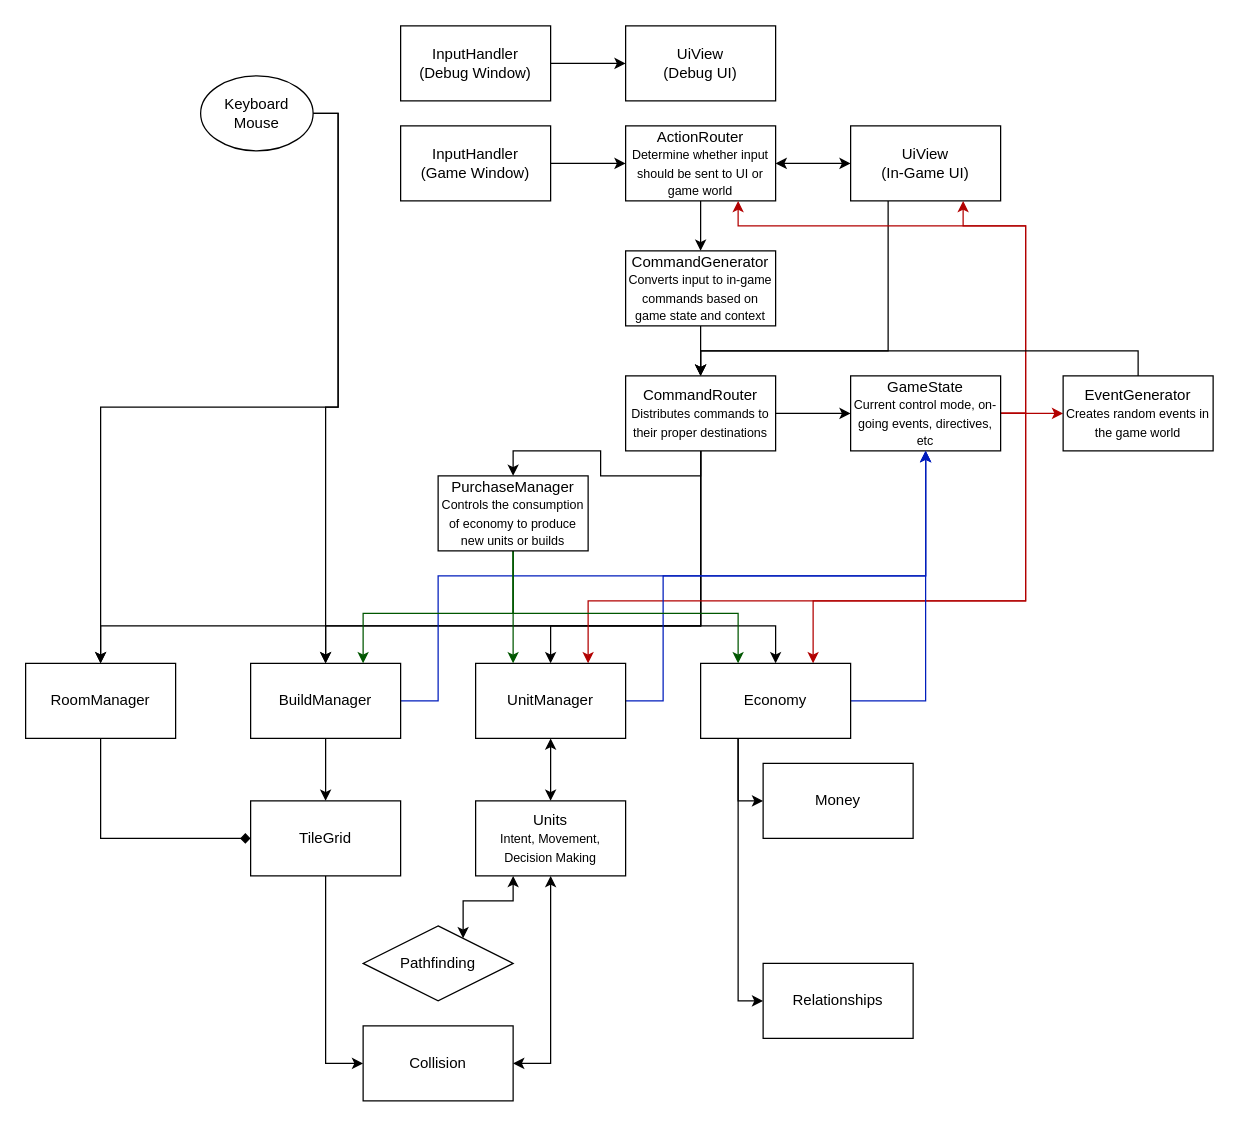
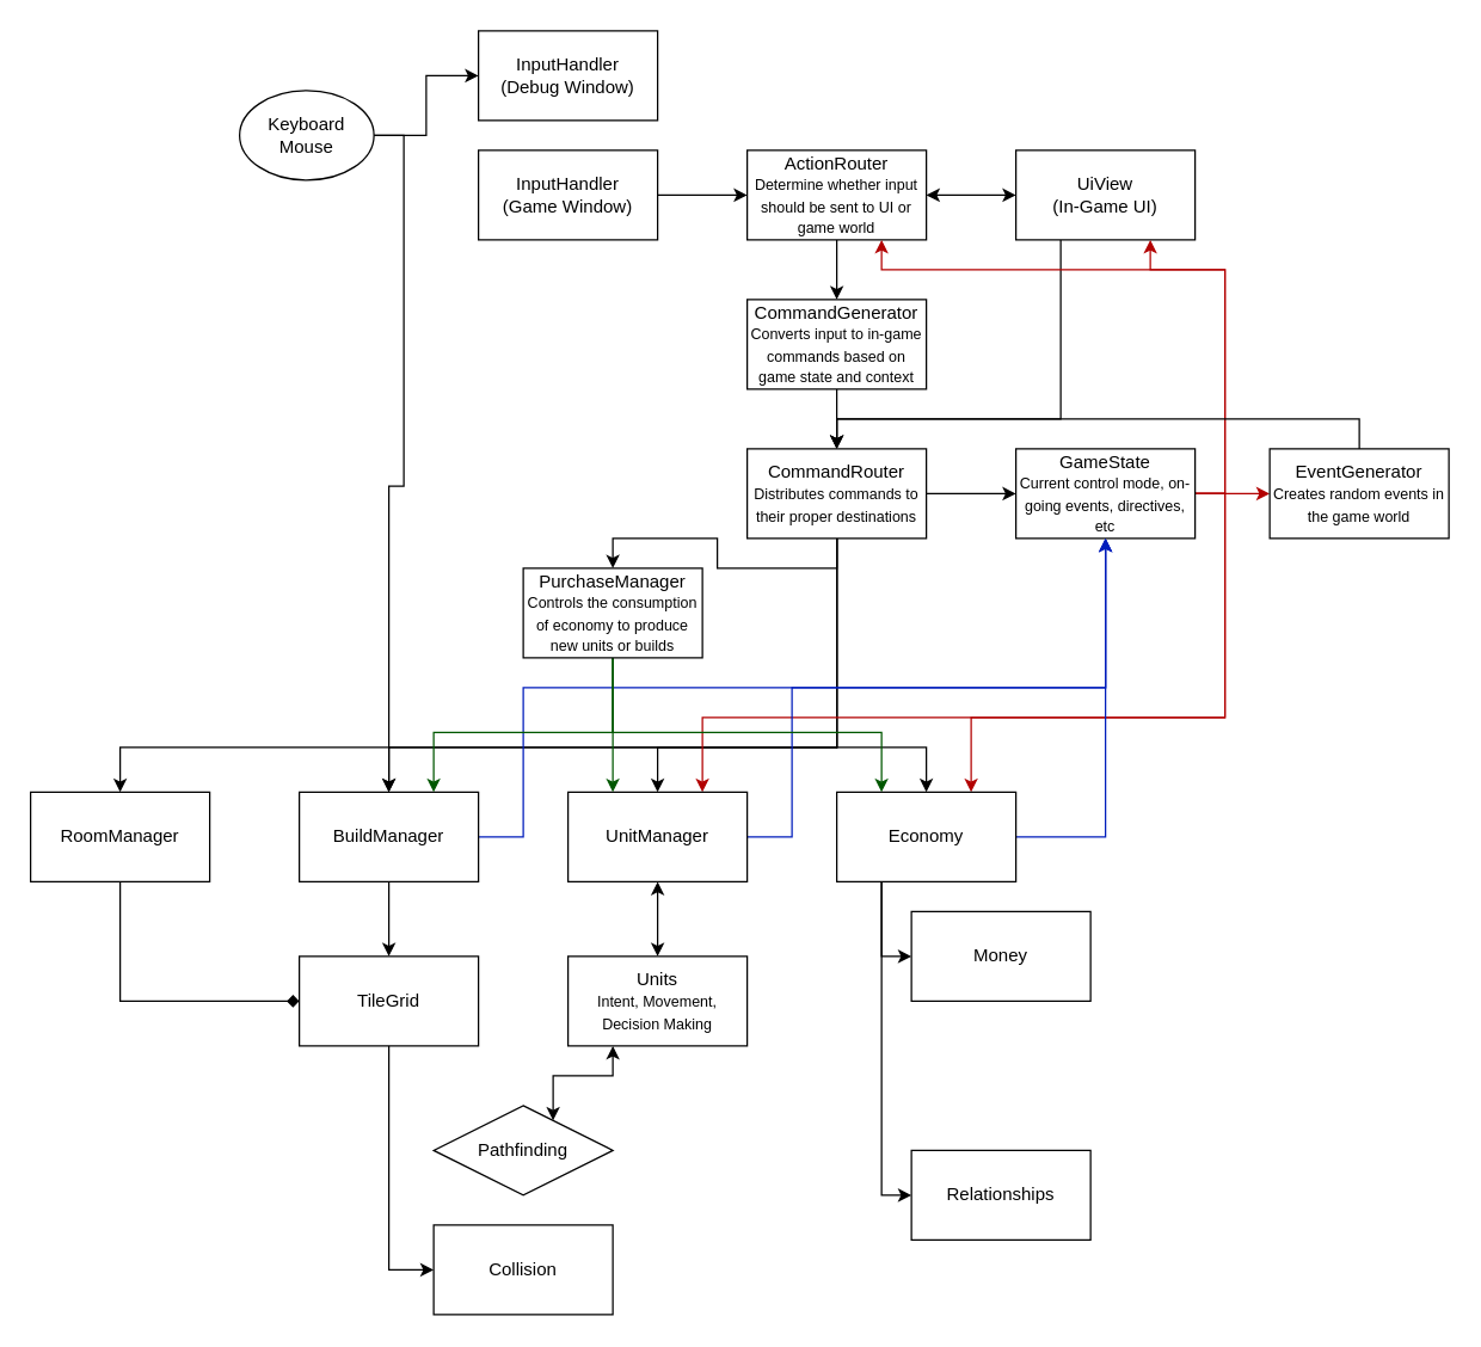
- <mxCell id="7" style="edgeStyle=orthogonalEdgeStyle;rounded=0;orthogonalLoop=1;jettySize=auto;html=1;exitX=1;exitY=0.5;exitDx=0;exitDy=0;entryX=0;entryY=0.5;entryDx=0;entryDy=0;" parent="1" source="8" target="9" edge="1"><mxGeometry relative="1" as="geometry" /></mxCell>
- <mxCell id="9" value="UiView&lt;br&gt;(Debug UI)" style="rounded=0;whiteSpace=wrap;html=1;" parent="1" vertex="1"><mxGeometry x="500" y="20" width="120" height="60" as="geometry" /></mxCell>
- <mxCell id="3" style="edgeStyle=orthogonalEdgeStyle;rounded=0;orthogonalLoop=1;jettySize=auto;html=1;exitX=1;exitY=0.5;exitDx=0;exitDy=0;startArrow=none;startFill=0;" parent="1" source="4" target="54" edge="1"><mxGeometry relative="1" as="geometry" /></mxCell>
+ <mxCell id="3" style="edgeStyle=orthogonalEdgeStyle;rounded=0;orthogonalLoop=1;jettySize=auto;html=1;exitX=1;exitY=0.5;exitDx=0;exitDy=0;entryX=0;entryY=0.5;entryDx=0;entryDy=0;startArrow=none;startFill=0;" parent="1" source="4" target="8" edge="1"><mxGeometry relative="1" as="geometry" /></mxCell>
- <mxCell id="55" style="edgeStyle=orthogonalEdgeStyle;rounded=0;orthogonalLoop=1;jettySize=auto;html=1;exitX=1;exitY=0.5;exitDx=0;exitDy=0;entryX=0.5;entryY=1;entryDx=0;entryDy=0;startArrow=classic;startFill=1;" edge="1" parent="1" source="56" target="39"><mxGeometry relative="1" as="geometry" /></mxCell>
